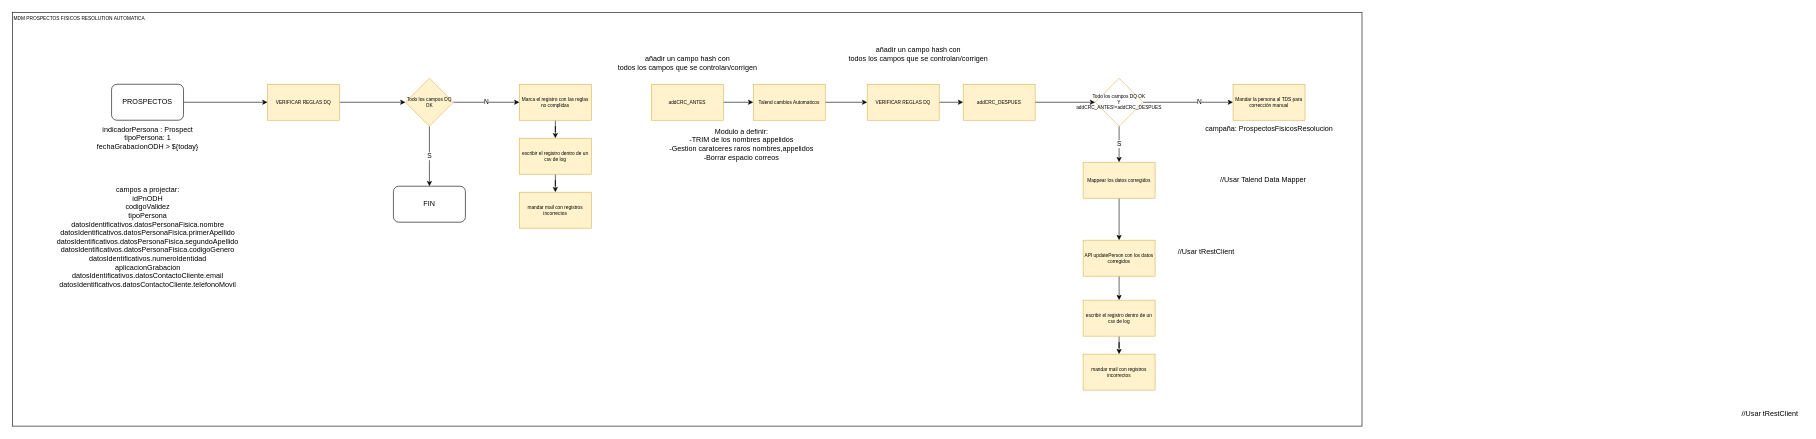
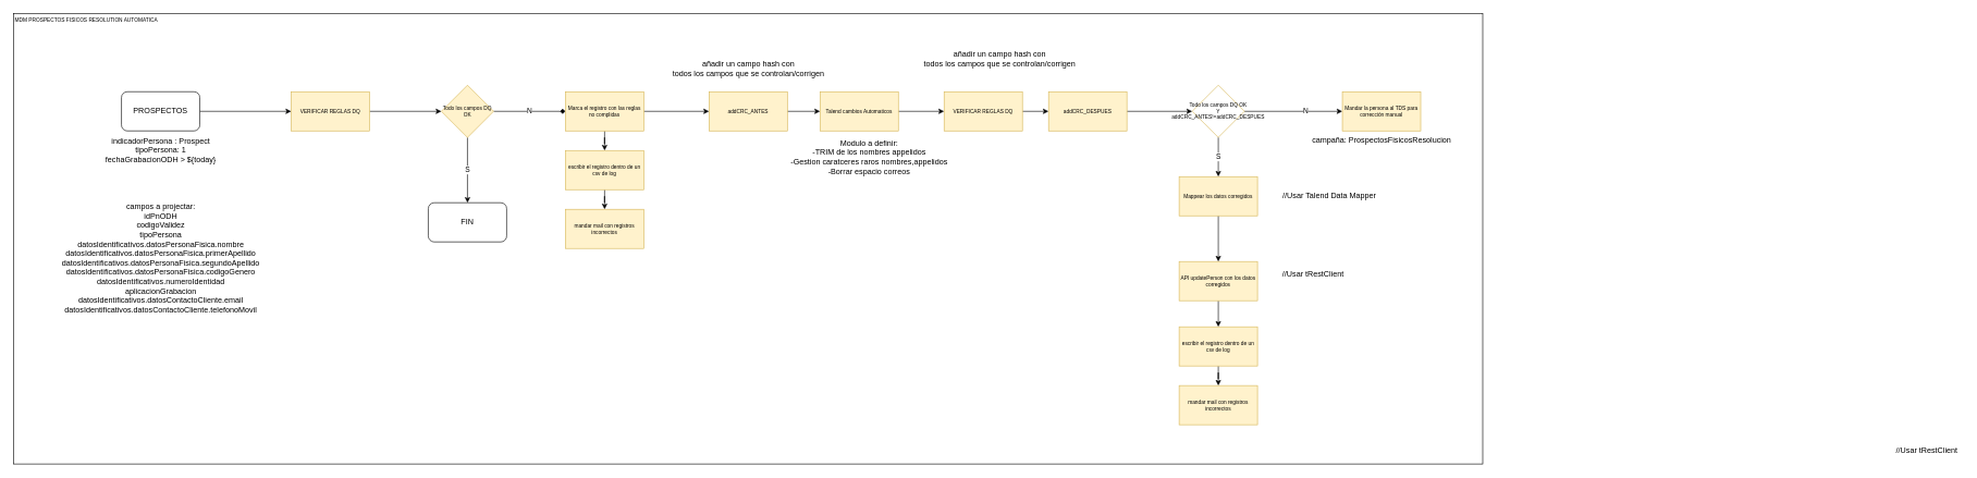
- <mxCell id="5" value="N" style="edgeStyle=orthogonalEdgeStyle;rounded=0;orthogonalLoop=1;jettySize=auto;html=1;" parent="1" source="7" target="38" edge="1"><mxGeometry relative="1" as="geometry" /></mxCell>
+ <mxCell id="5" value="N" style="edgeStyle=orthogonalEdgeStyle;rounded=0;orthogonalLoop=1;jettySize=auto;html=1;endArrow=diamond;" parent="1" source="7" target="38" edge="1"><mxGeometry relative="1" as="geometry" /></mxCell>
+ <mxCell id="36" style="edgeStyle=orthogonalEdgeStyle;rounded=0;orthogonalLoop=1;jettySize=auto;html=1;entryX=0;entryY=0.5;entryDx=0;entryDy=0;" parent="1" source="38" target="13" edge="1"><mxGeometry relative="1" as="geometry" /></mxCell>
- <mxCell id="42" value="Modulo a definir:&lt;br&gt;-TRIM de los nombres appelidos&lt;br&gt;-Gestion caratceres raros nombres,appelidos&lt;br&gt;-Borrar espacio correos" style="text;html=1;resizable=0;autosize=1;align=center;verticalAlign=middle;points=[];fillColor=none;strokeColor=none;rounded=0;" parent="1" vertex="1"><mxGeometry x="1105" y="210" width="260" height="60" as="geometry" /></mxCell>
+ <mxCell id="42" value="Modulo a definir:&lt;br&gt;-TRIM de los nombres appelidos&lt;br&gt;-Gestion caratceres raros nombres,appelidos&lt;br&gt;-Borrar espacio correos" style="text;html=1;resizable=0;autosize=1;align=center;verticalAlign=middle;points=[];fillColor=none;strokeColor=none;rounded=0;" parent="1" vertex="1"><mxGeometry x="1200" y="210" width="260" height="60" as="geometry" /></mxCell>
- <mxCell id="32" value="//Usar Talend Data Mapper" style="text;html=1;resizable=0;autosize=1;align=center;verticalAlign=middle;points=[];fillColor=none;strokeColor=none;rounded=0;" parent="1" vertex="1"><mxGeometry x="2025" y="290" width="160" height="20" as="geometry" /></mxCell>
+ <mxCell id="32" value="//Usar Talend Data Mapper" style="text;html=1;resizable=0;autosize=1;align=center;verticalAlign=middle;points=[];fillColor=none;strokeColor=none;rounded=0;" parent="1" vertex="1"><mxGeometry x="1955" y="290" width="160" height="20" as="geometry" /></mxCell>
